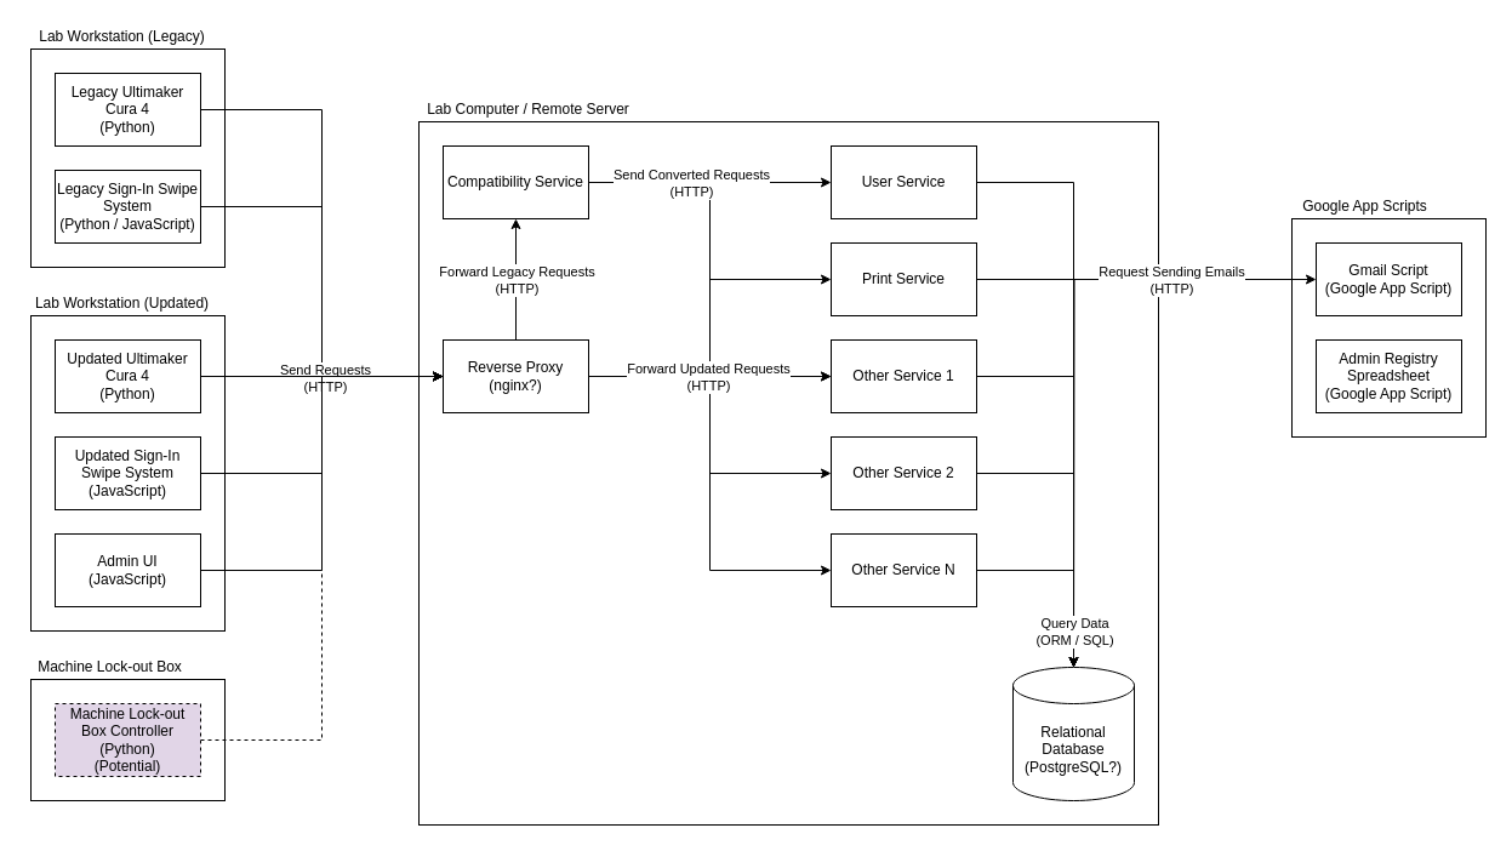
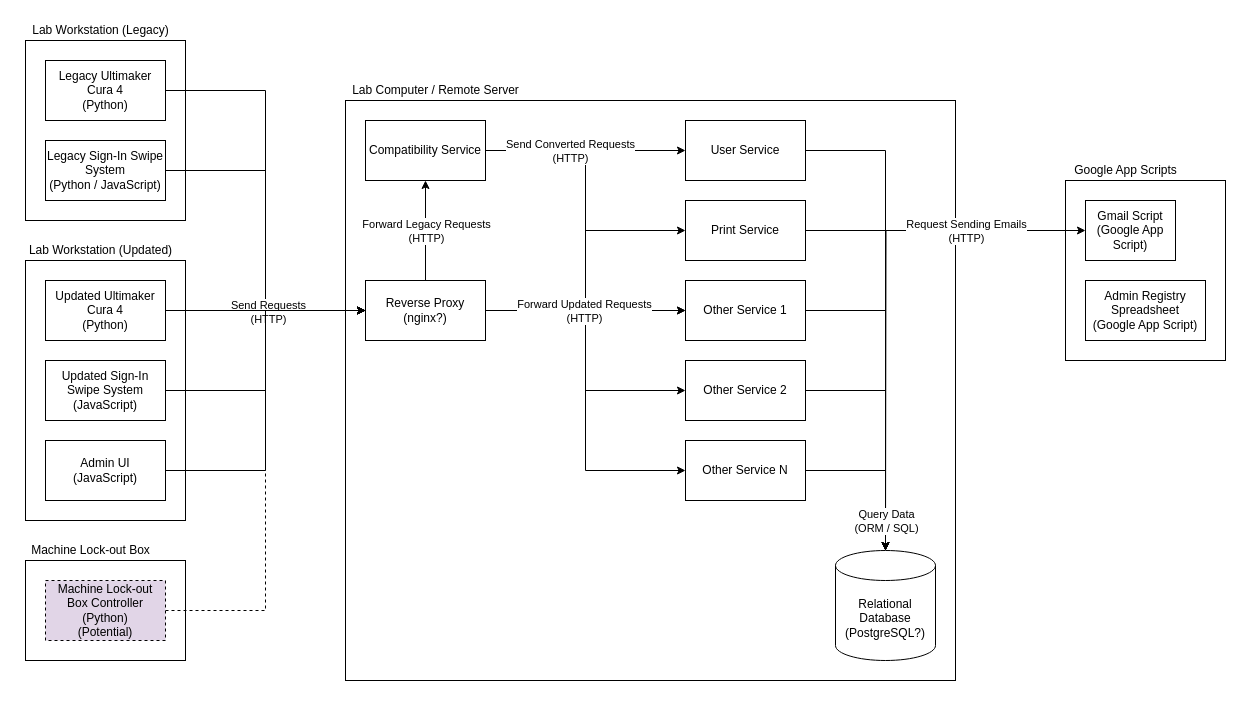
- <mxCell id="27" value="Gmail Script&lt;br&gt;(Google App Script)" style="rounded=0;whiteSpace=wrap;html=1;" parent="1" vertex="1"><mxGeometry x="1085" y="200" width="120" height="60" as="geometry" /></mxCell>
+ <mxCell id="27" value="Gmail Script&lt;br&gt;(Google App Script)" style="rounded=0;whiteSpace=wrap;html=1;" parent="1" vertex="1"><mxGeometry x="1085" y="200" width="90" height="60" as="geometry" /></mxCell>
